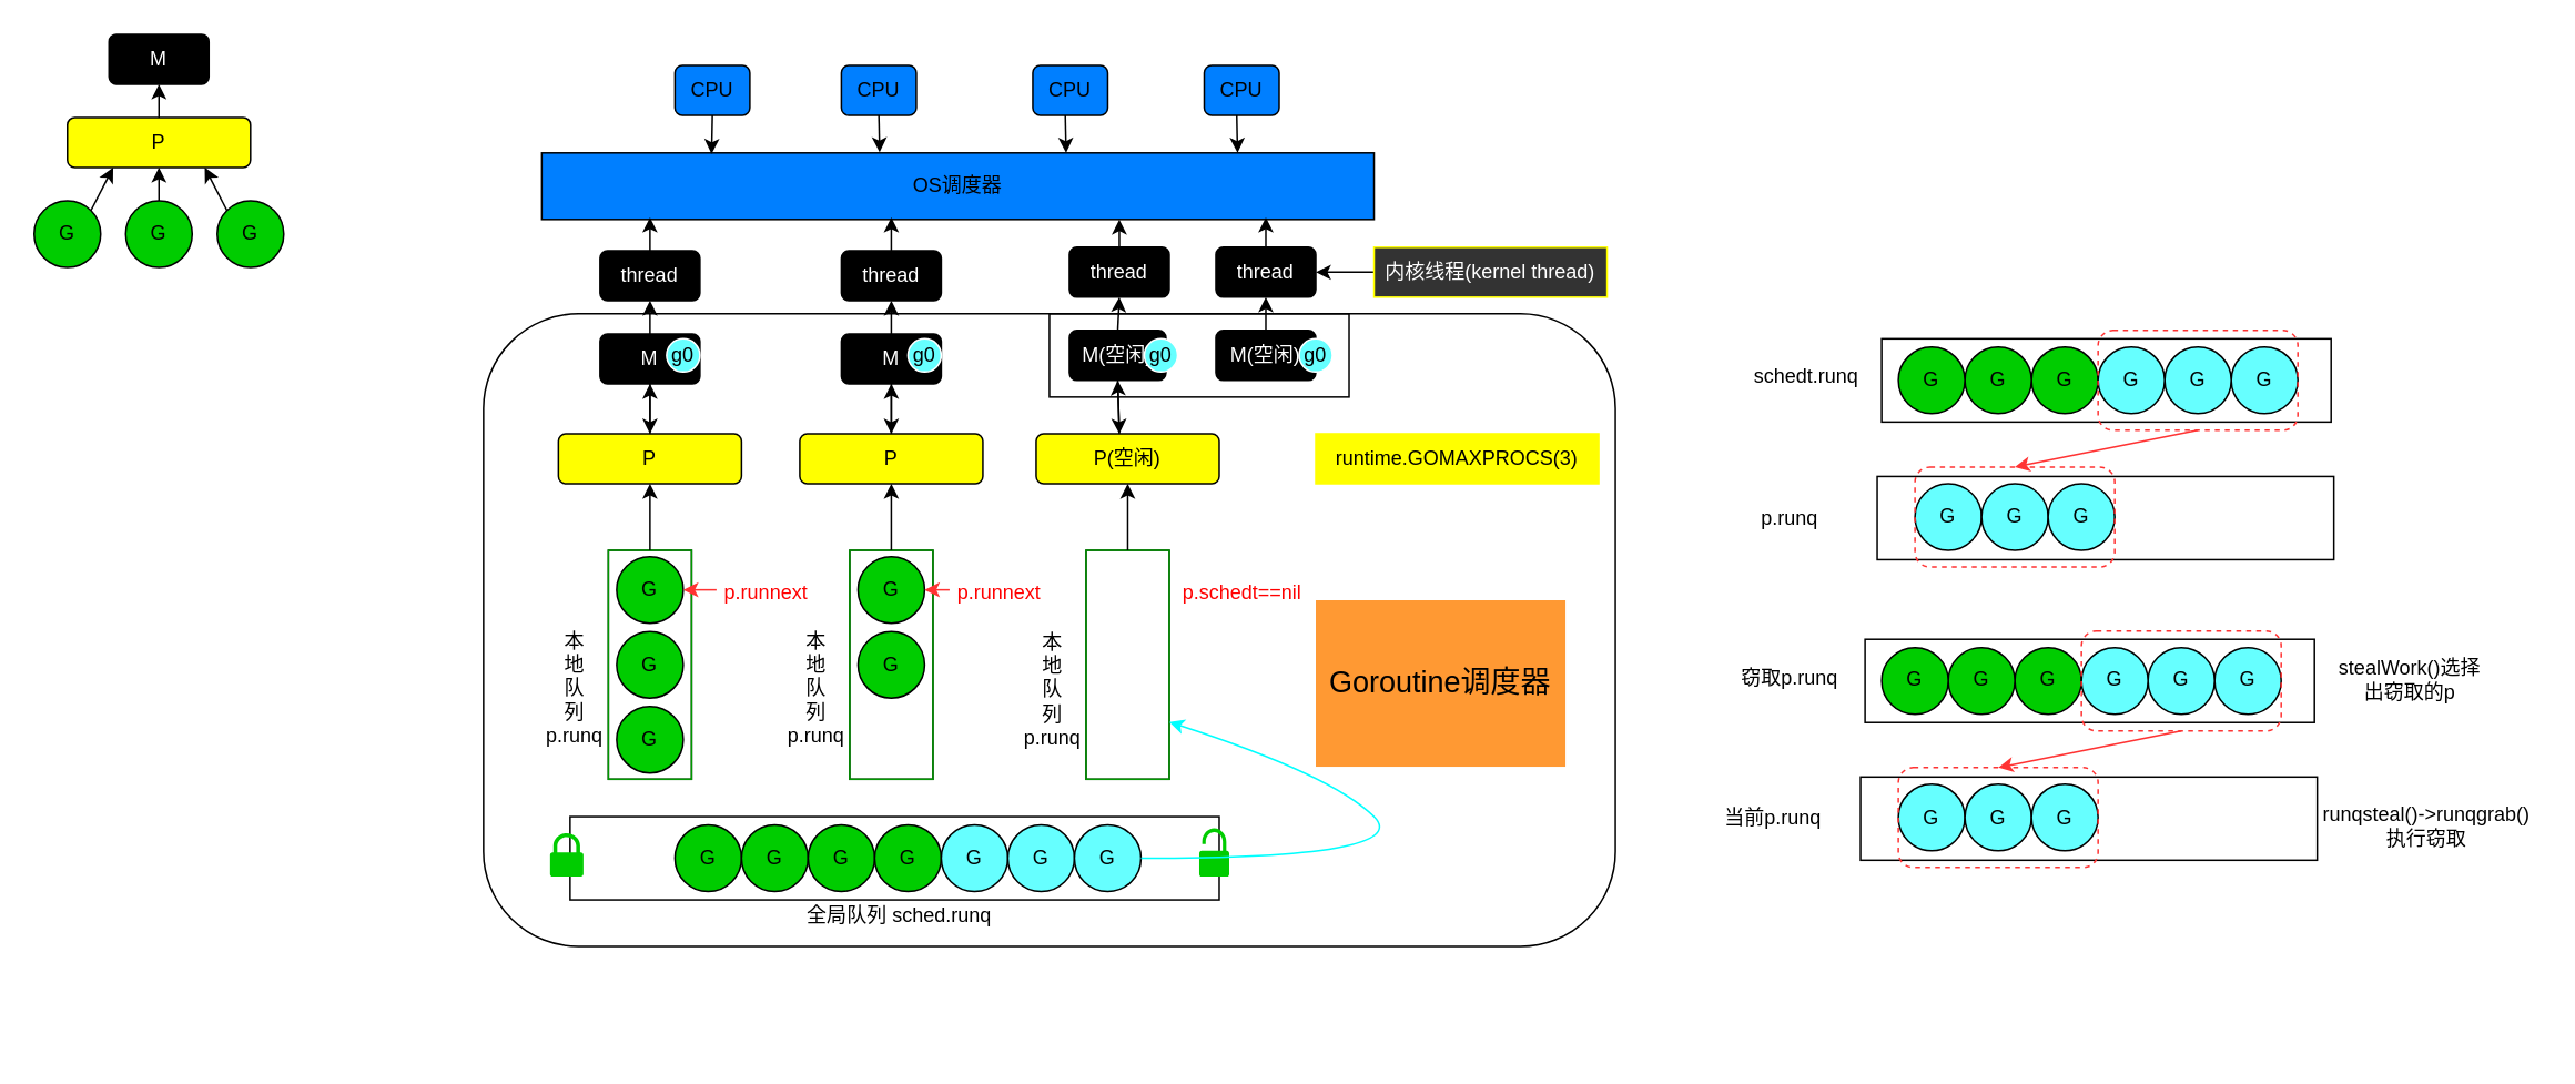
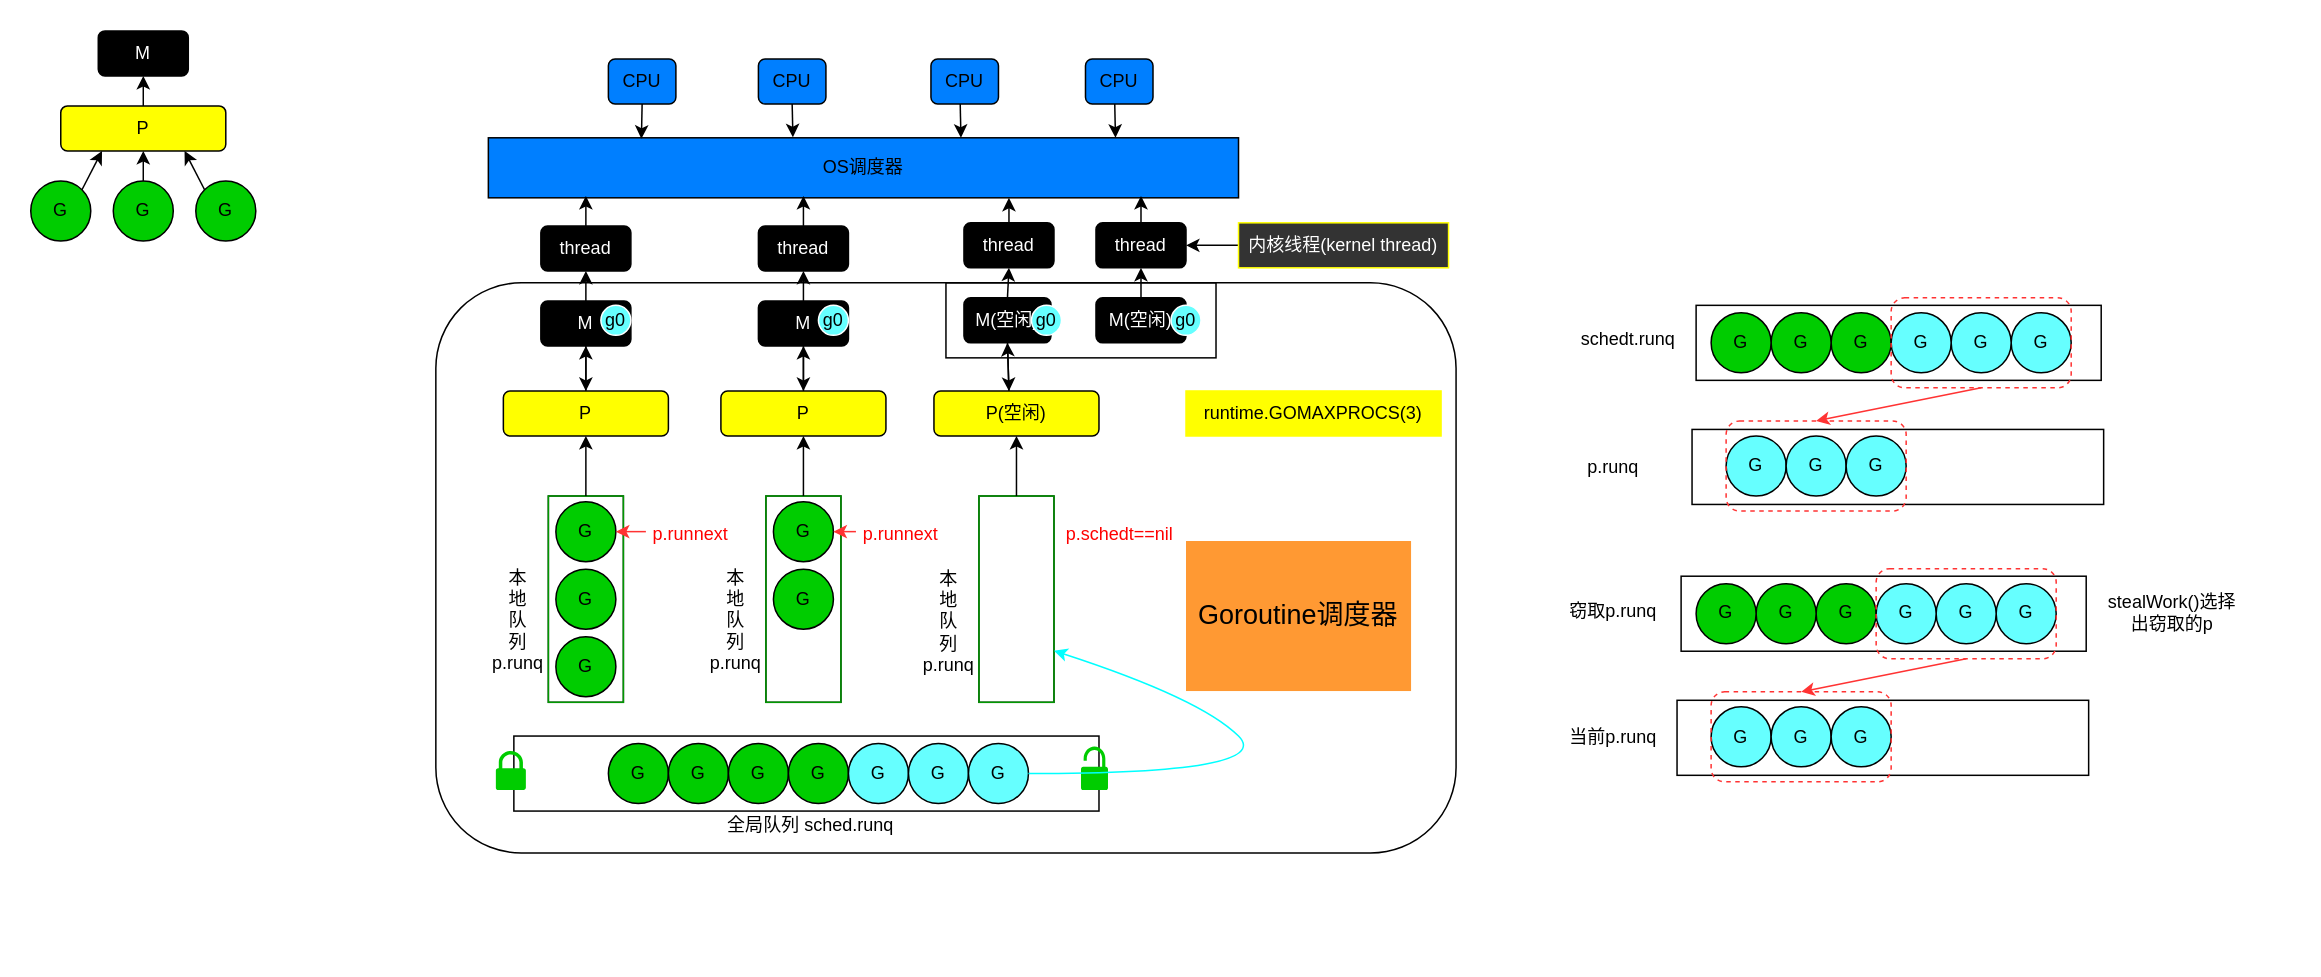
- <mxCell id="122" value="当前p.runq" style="text;html=1;strokeColor=none;fillColor=none;align=center;verticalAlign=middle;whiteSpace=wrap;rounded=0;shadow=0;labelBackgroundColor=none;fontSize=12;fontColor=#000000;" vertex="1" parent="1"><mxGeometry x="1030" y="477" width="70" height="27.08" as="geometry" /></mxCell>
+ <mxCell id="122" value="当前p.runq" style="text;html=1;strokeColor=none;fillColor=none;align=center;verticalAlign=middle;whiteSpace=wrap;rounded=0;shadow=0;labelBackgroundColor=none;fontSize=12;fontColor=#000000;" vertex="1" parent="1"><mxGeometry x="1040" y="477" width="70" height="27.08" as="geometry" /></mxCell>
- <mxCell id="129" value="runqsteal()-&amp;gt;runqgrab()执行窃取" style="text;html=1;strokeColor=none;fillColor=none;align=center;verticalAlign=middle;whiteSpace=wrap;rounded=0;shadow=0;glass=0;dashed=1;labelBackgroundColor=none;fontSize=12;fontColor=#000000;" vertex="1" parent="1"><mxGeometry x="1390" y="480.54" width="135" height="30" as="geometry" /></mxCell>
